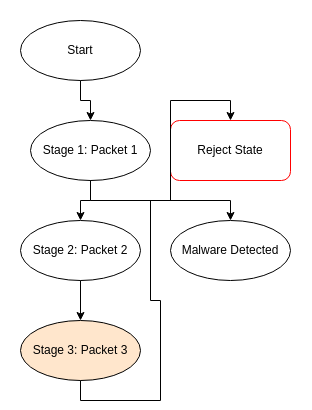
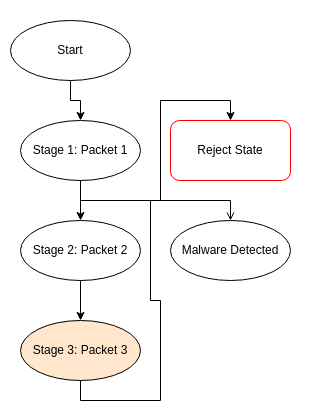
- <mxCell id="2" value="Start" style="ellipse;whiteSpace=wrap;html=1;fillColor=#FFFFFF;strokeColor=#000000;" vertex="1" connectable="1" parent="1"><mxGeometry x="20" y="20" width="120" height="60" as="geometry" /></mxCell>
+ <mxCell id="2" value="Start" style="ellipse;whiteSpace=wrap;html=1;fillColor=#FFFFFF;strokeColor=#000000;" vertex="1" connectable="1" parent="1"><mxGeometry x="10" y="20" width="120" height="60" as="geometry" /></mxCell>
- <mxCell id="3" value="Stage 1: Packet 1" style="ellipse;whiteSpace=wrap;html=1;fillColor=#FFFFFF;strokeColor=#000000;" vertex="1" connectable="1" parent="1"><mxGeometry x="30" y="120" width="120" height="60" as="geometry" /></mxCell>
+ <mxCell id="3" value="Stage 1: Packet 1" style="ellipse;whiteSpace=wrap;html=1;fillColor=#FFFFFF;strokeColor=#000000;" vertex="1" connectable="1" parent="1"><mxGeometry x="20" y="120" width="120" height="60" as="geometry" /></mxCell>
- <mxCell id="11" style="edgeStyle=orthogonalEdgeStyle;rounded=0;orthogonalLoop=1;jettySize=auto;html=1;exitX=0.5;exitY=1;exitDx=0;exitDy=0;entryX=0.5;entryY=0;entryDx=0;entryDy=0;" edge="1" parent="1" source="5" target="6"><mxGeometry relative="1" as="geometry" /></mxCell>
+ <mxCell id="11" style="edgeStyle=orthogonalEdgeStyle;rounded=0;orthogonalLoop=1;jettySize=auto;html=1;exitX=0.5;exitY=1;exitDx=0;exitDy=0;entryX=0.5;entryY=0;entryDx=0;entryDy=0;endArrow=open;" edge="1" parent="1" source="5" target="6"><mxGeometry relative="1" as="geometry" /></mxCell>
